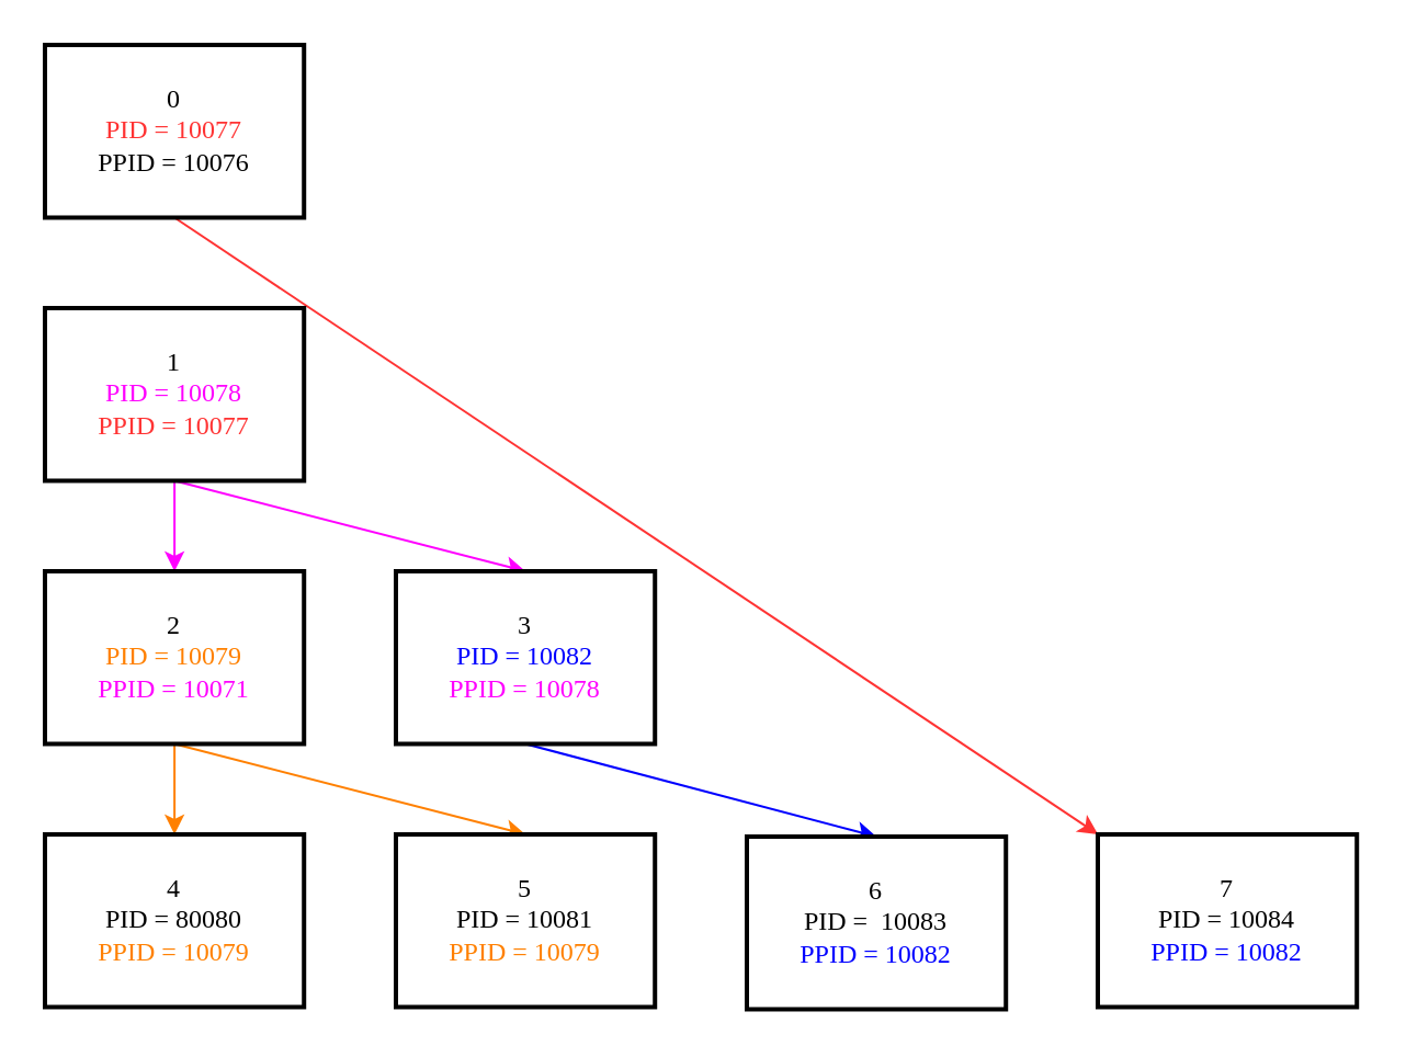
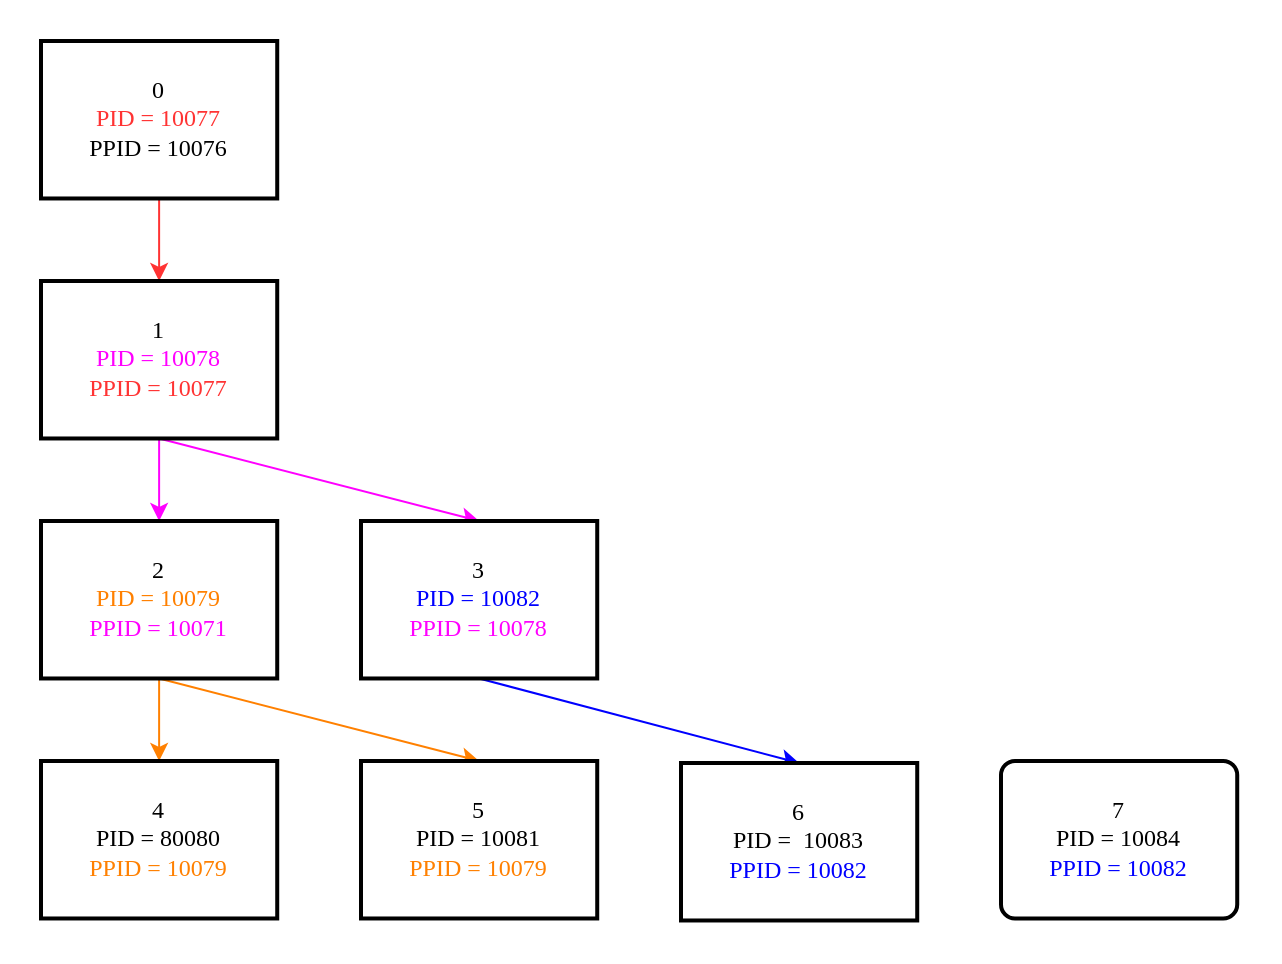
- <mxCell id="2" style="rounded=0;orthogonalLoop=1;jettySize=auto;html=1;exitX=0.5;exitY=1;exitDx=0;exitDy=0;fillColor=#f8cecc;strokeColor=#FF3333;" edge="1" parent="1" source="3" target="15"><mxGeometry relative="1" as="geometry" /></mxCell>
+ <mxCell id="2" style="rounded=0;orthogonalLoop=1;jettySize=auto;html=1;exitX=0.5;exitY=1;exitDx=0;exitDy=0;entryX=0.5;entryY=0;entryDx=0;entryDy=0;fillColor=#f8cecc;strokeColor=#FF3333;" edge="1" parent="1" source="3" target="6"><mxGeometry relative="1" as="geometry" /></mxCell>
- <mxCell id="15" value="7&lt;br&gt;PID = 10084&lt;br&gt;&lt;font color=&quot;#0000ff&quot;&gt;PPID = 10082&lt;/font&gt;" style="rounded=0;whiteSpace=wrap;html=1;absoluteArcSize=1;arcSize=14;strokeWidth=2;fontFamily=Times New Roman;" vertex="1" parent="1"><mxGeometry x="500" y="380" width="118.11" height="78.74" as="geometry" /></mxCell>
+ <mxCell id="15" value="7&lt;br&gt;PID = 10084&lt;br&gt;&lt;font color=&quot;#0000ff&quot;&gt;PPID = 10082&lt;/font&gt;" style="whiteSpace=wrap;html=1;absoluteArcSize=1;arcSize=14;strokeWidth=2;fontFamily=Times New Roman;rounded=1;" vertex="1" parent="1"><mxGeometry x="500" y="380" width="118.11" height="78.74" as="geometry" /></mxCell>
